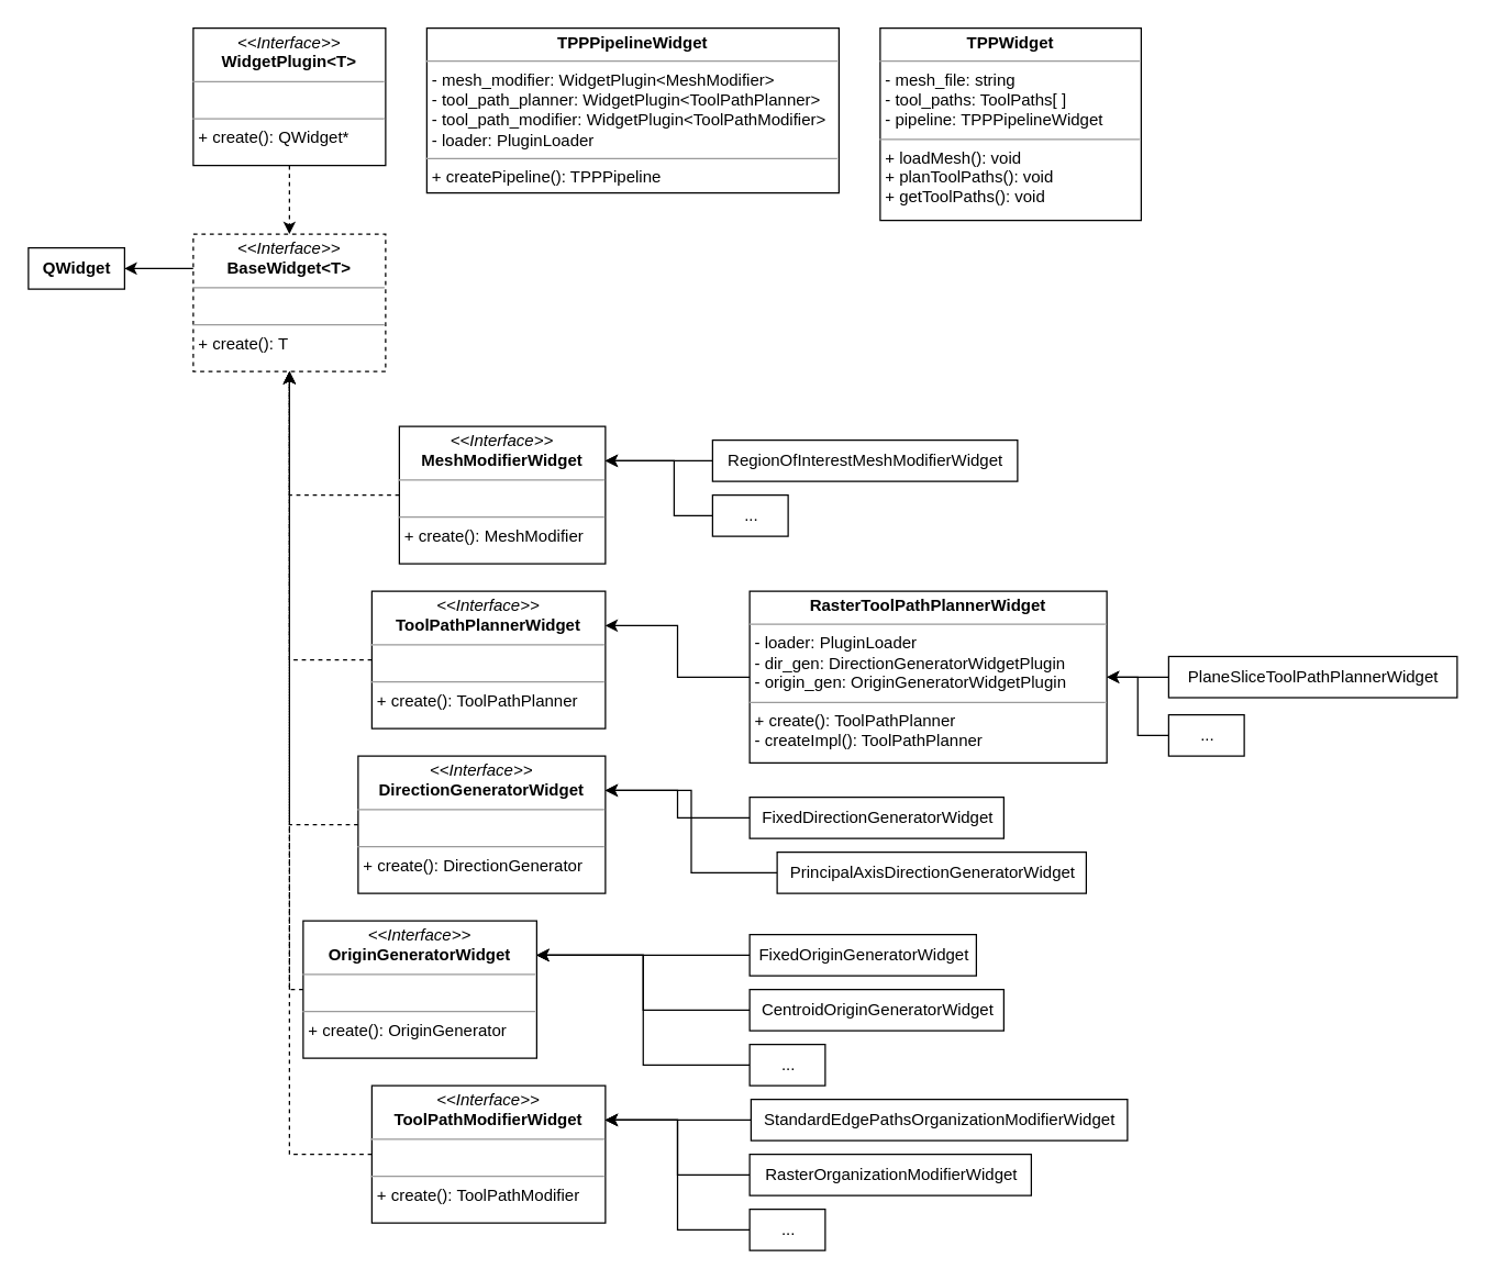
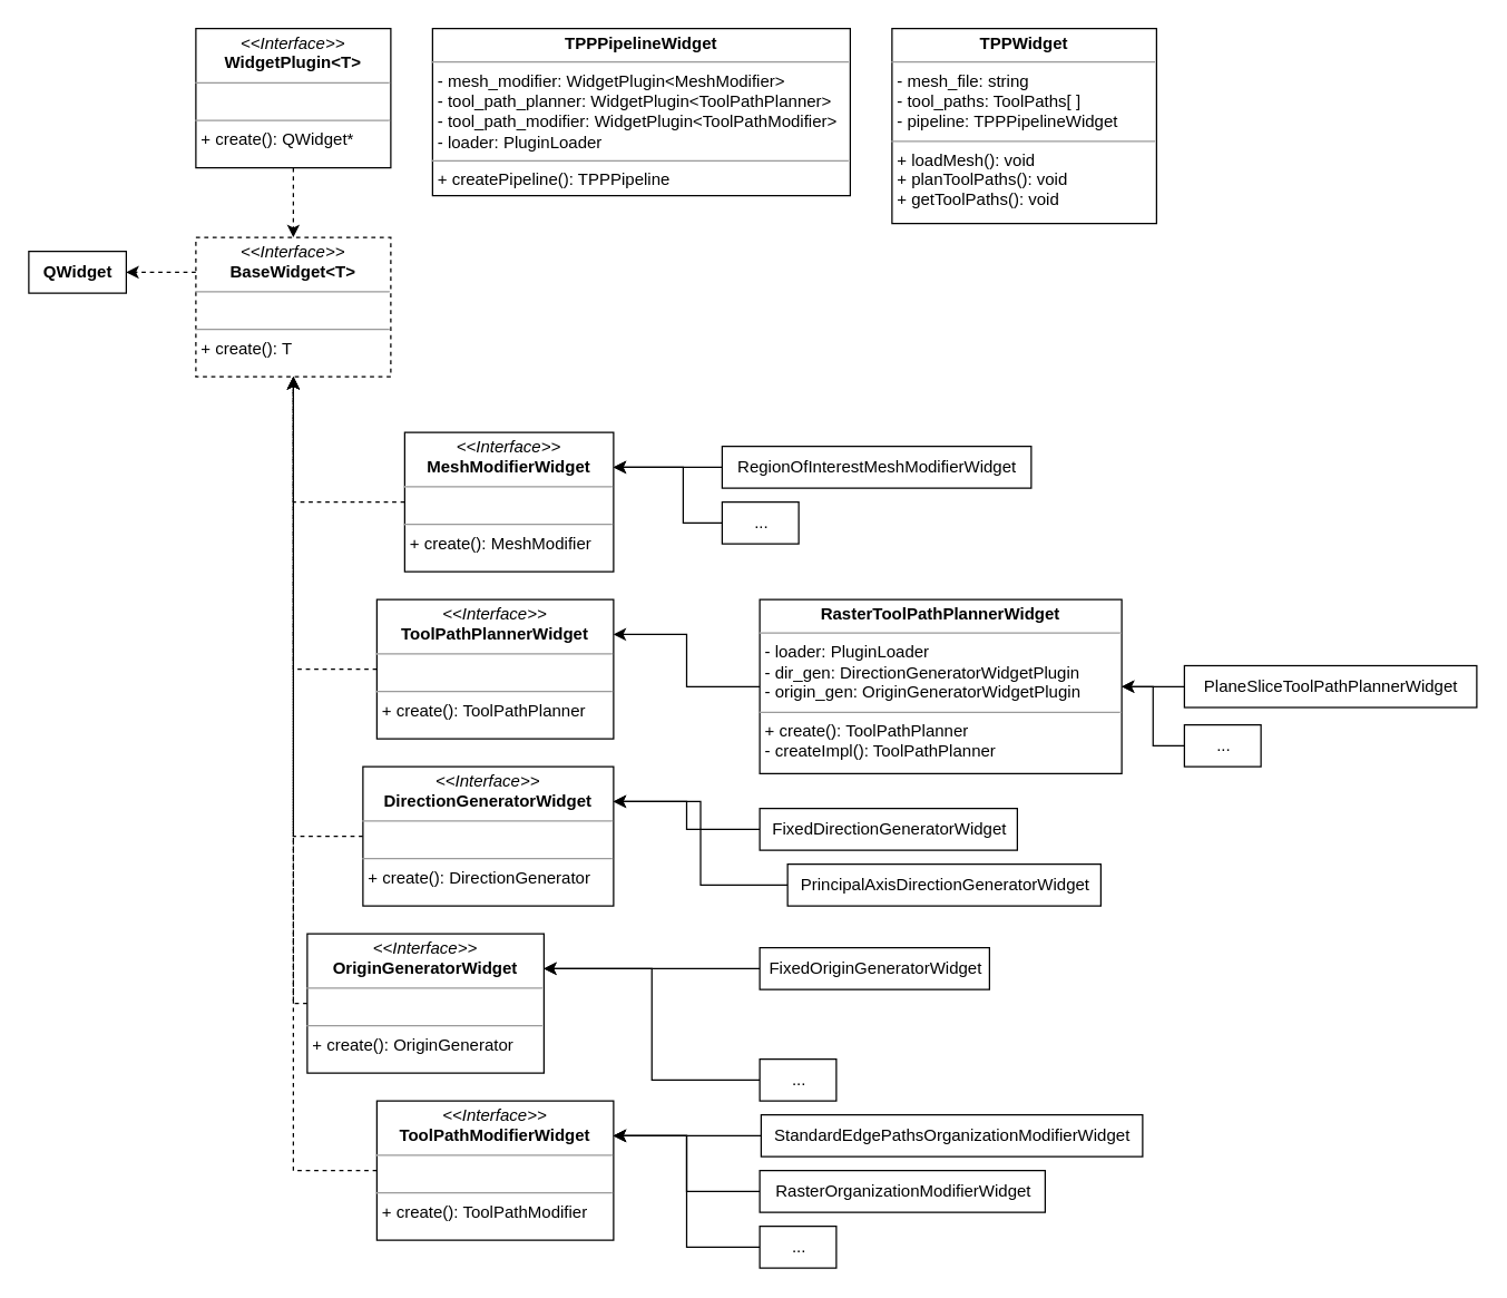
- <mxCell id="2" style="edgeStyle=orthogonalEdgeStyle;rounded=0;orthogonalLoop=1;jettySize=auto;html=1;dashed=0;entryX=1;entryY=0.5;entryDx=0;entryDy=0;exitX=0;exitY=0.25;exitDx=0;exitDy=0;" parent="1" source="3" target="44" edge="1"><mxGeometry relative="1" as="geometry"><mxPoint x="80" y="195" as="targetPoint" /></mxGeometry></mxCell>
+ <mxCell id="2" style="edgeStyle=orthogonalEdgeStyle;rounded=0;orthogonalLoop=1;jettySize=auto;html=1;dashed=1;entryX=1;entryY=0.5;entryDx=0;entryDy=0;exitX=0;exitY=0.25;exitDx=0;exitDy=0;" parent="1" source="3" target="44" edge="1"><mxGeometry relative="1" as="geometry"><mxPoint x="80" y="195" as="targetPoint" /></mxGeometry></mxCell>
- <mxCell id="25" style="edgeStyle=orthogonalEdgeStyle;rounded=0;orthogonalLoop=1;jettySize=auto;html=1;entryX=1;entryY=0.25;entryDx=0;entryDy=0;" parent="1" source="26" target="11" edge="1"><mxGeometry relative="1" as="geometry" /></mxCell>
- <mxCell id="26" value="CentroidOriginGeneratorWidget" style="html=1;" parent="1" vertex="1"><mxGeometry x="545" y="720" width="185" height="30" as="geometry" /></mxCell>
